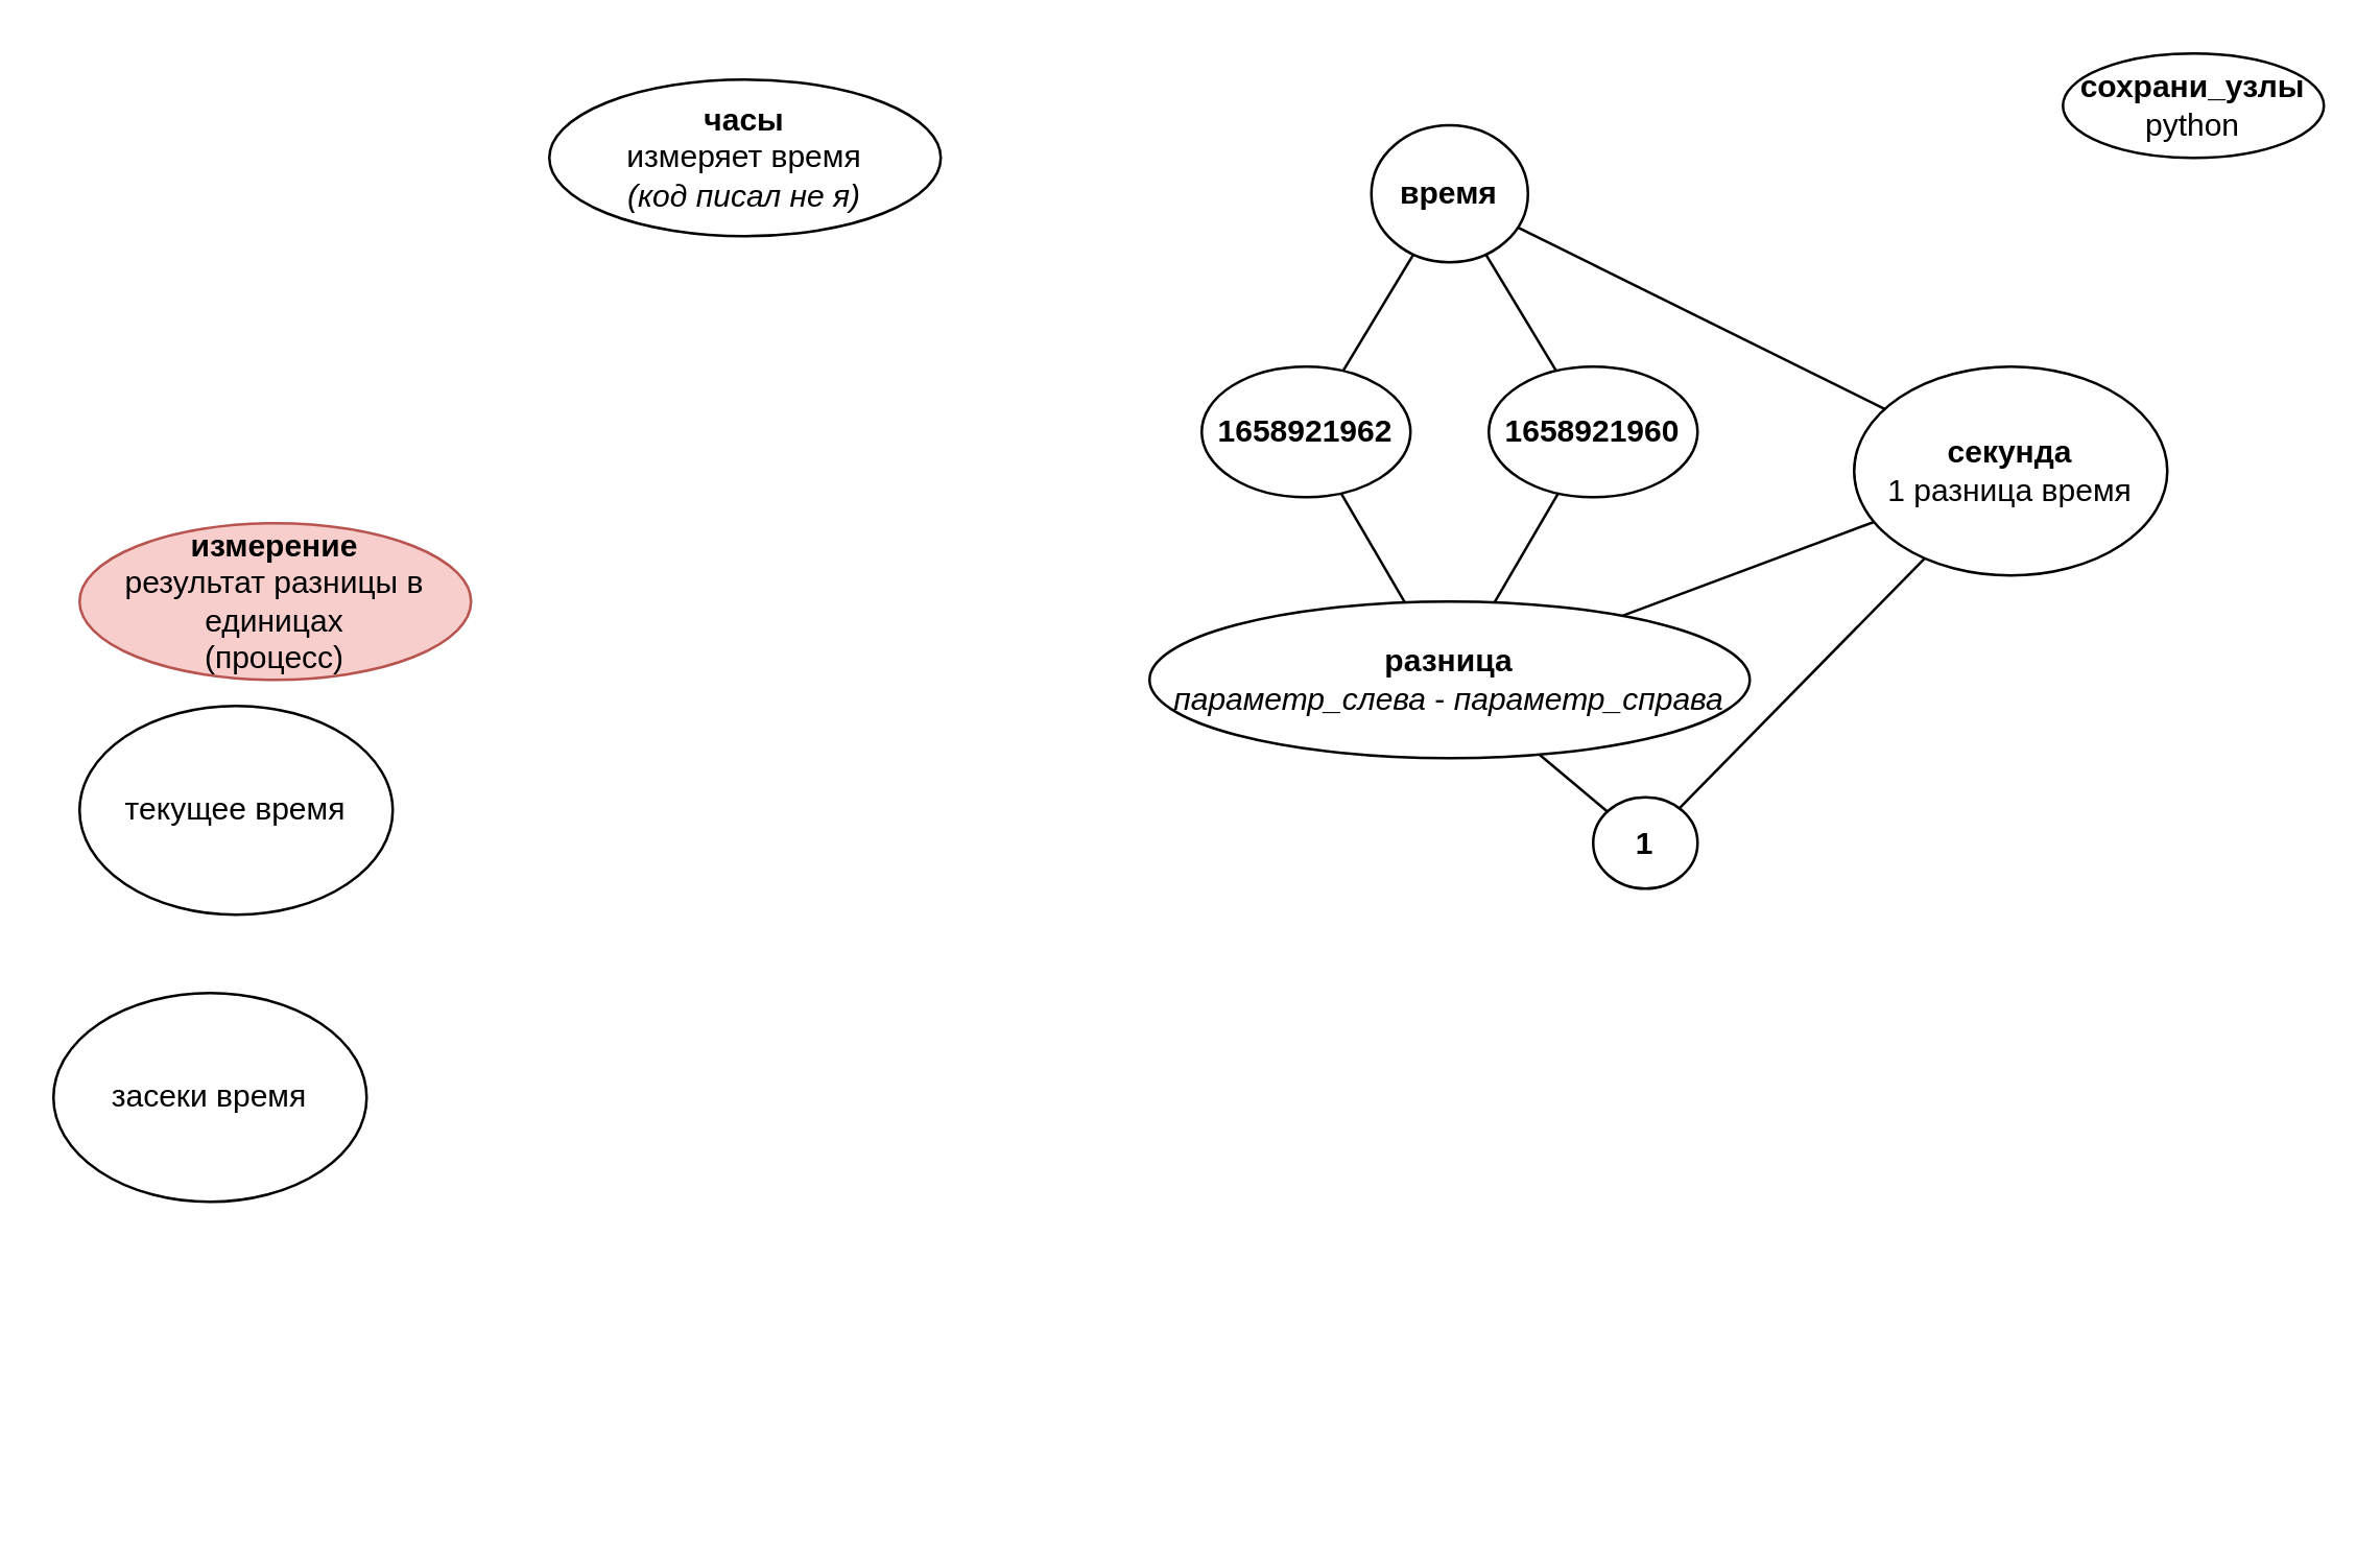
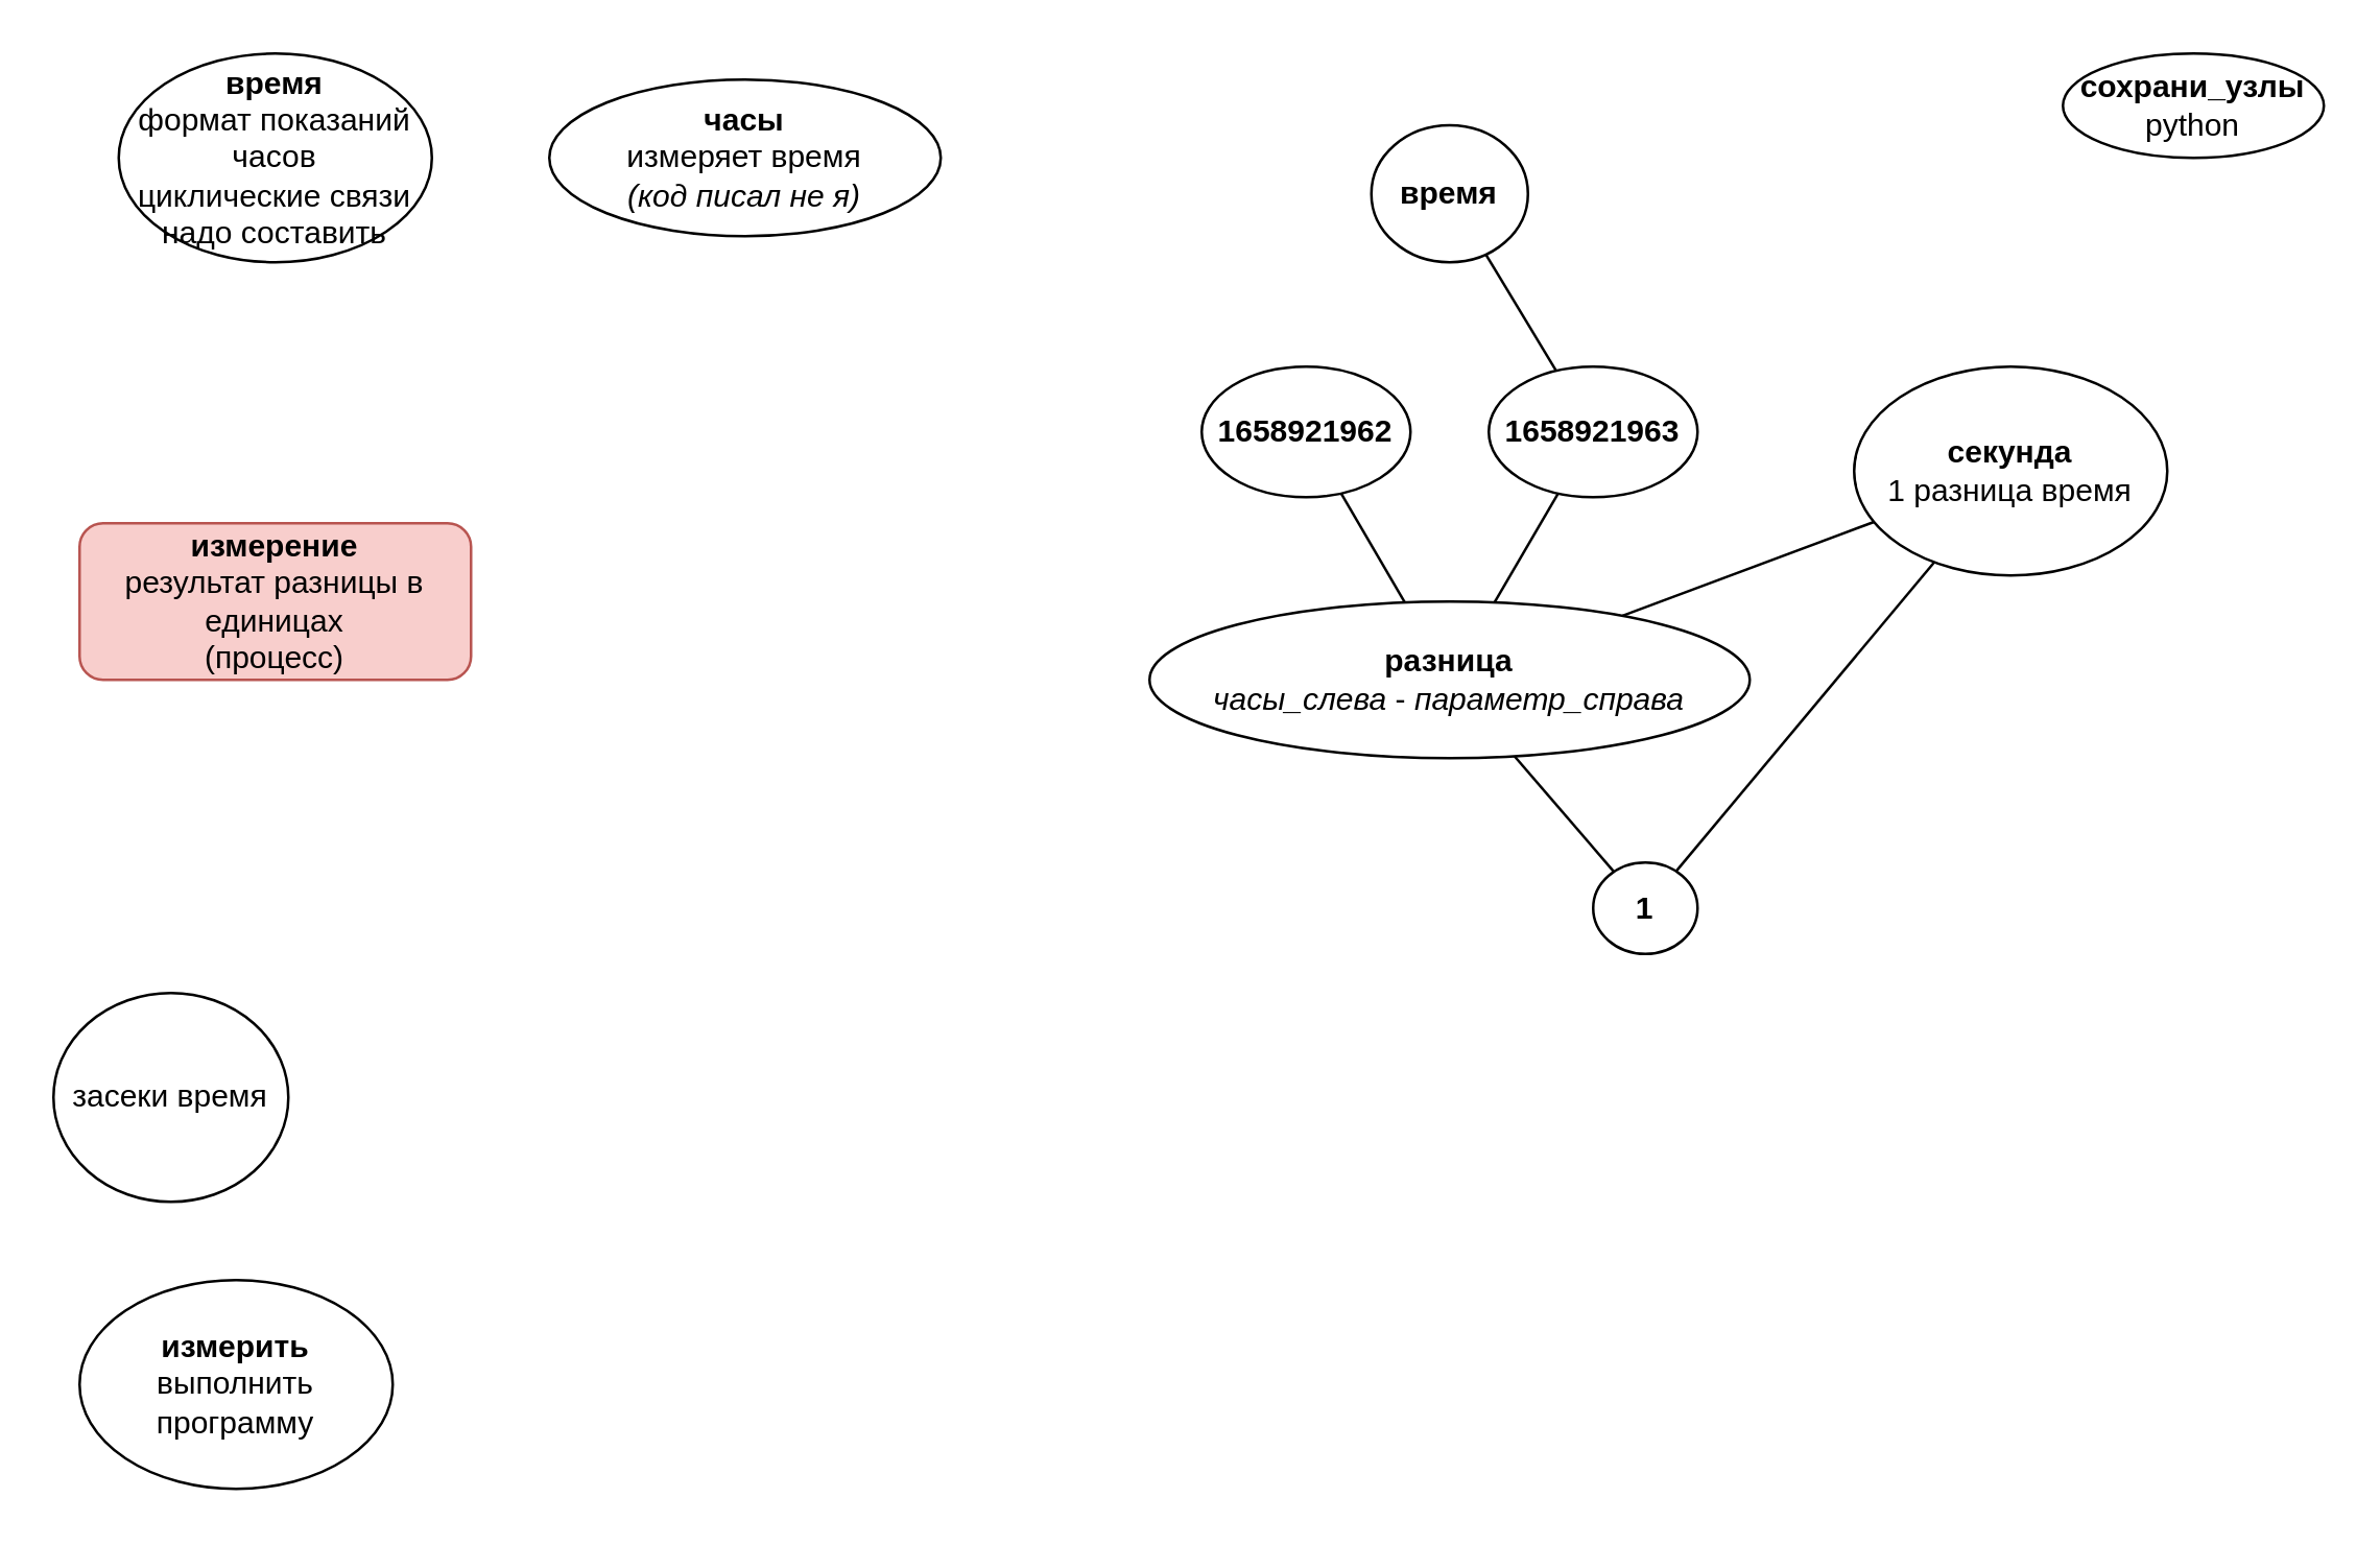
+ <mxCell id="12" value="&lt;b&gt;время&lt;/b&gt;&lt;br&gt;формат показаний часов&lt;br&gt;циклические связи надо составить" style="ellipse;whiteSpace=wrap;html=1;" parent="1" vertex="1"><mxGeometry x="45" y="20" width="120" height="80" as="geometry" /></mxCell>
- <mxCell id="16" style="rounded=0;orthogonalLoop=1;jettySize=auto;html=1;endArrow=none;endFill=0;" edge="1" parent="1" source="19" target="5"><mxGeometry relative="1" as="geometry" /></mxCell>
- <mxCell id="18" style="edgeStyle=none;rounded=0;orthogonalLoop=1;jettySize=auto;html=1;endArrow=none;endFill=0;" edge="1" parent="1" source="19" target="11"><mxGeometry relative="1" as="geometry" /></mxCell>
- <mxCell id="7" value="&lt;b style=&quot;font-family: verdana, sans-serif; text-align: left;&quot;&gt;1658921960&lt;/b&gt;" style="ellipse;whiteSpace=wrap;html=1;" parent="1" vertex="1"><mxGeometry x="570" y="140" width="80" height="50" as="geometry" /></mxCell>
+ <mxCell id="7" value="&lt;b style=&quot;font-family: verdana, sans-serif; text-align: left;&quot;&gt;1658921963&lt;/b&gt;" style="ellipse;whiteSpace=wrap;html=1;" parent="1" vertex="1"><mxGeometry x="570" y="140" width="80" height="50" as="geometry" /></mxCell>
- <mxCell id="3" value="&lt;b&gt;измерение&lt;/b&gt;&lt;br&gt;результат разницы в единицах&lt;br&gt;(процесс)" style="ellipse;whiteSpace=wrap;html=1;fillColor=#f8cecc;strokeColor=#b85450;" parent="1" vertex="1"><mxGeometry x="30" y="200" width="150" height="60" as="geometry" /></mxCell>
+ <mxCell id="3" value="&lt;b&gt;измерение&lt;/b&gt;&lt;br&gt;результат разницы в единицах&lt;br&gt;(процесс)" style="whiteSpace=wrap;html=1;fillColor=#f8cecc;strokeColor=#b85450;rounded=1;" parent="1" vertex="1"><mxGeometry x="30" y="200" width="150" height="60" as="geometry" /></mxCell>
- <mxCell id="10" value="&lt;b&gt;разница&lt;/b&gt;&lt;br&gt;&lt;i&gt;параметр_слева&lt;/i&gt;&amp;nbsp;- &lt;i&gt;параметр_справа&lt;/i&gt;" style="ellipse;whiteSpace=wrap;html=1;" parent="1" vertex="1"><mxGeometry x="440" y="230" width="230" height="60" as="geometry" /></mxCell>
+ <mxCell id="10" value="&lt;b&gt;разница&lt;/b&gt;&lt;br&gt;&lt;i&gt;часы_слева&lt;/i&gt;&amp;nbsp;- &lt;i&gt;параметр_справа&lt;/i&gt;" style="ellipse;whiteSpace=wrap;html=1;" parent="1" vertex="1"><mxGeometry x="440" y="230" width="230" height="60" as="geometry" /></mxCell>
- <mxCell id="21" value="текущее время" style="ellipse;whiteSpace=wrap;html=1;" parent="1" vertex="1"><mxGeometry x="30" y="270" width="120" height="80" as="geometry" /></mxCell>
- <mxCell id="14" value="&lt;b&gt;1&lt;/b&gt;" style="ellipse;whiteSpace=wrap;html=1;" parent="1" vertex="1"><mxGeometry x="610" y="305" width="40" height="35" as="geometry" /></mxCell>
+ <mxCell id="14" value="&lt;b&gt;1&lt;/b&gt;" style="ellipse;whiteSpace=wrap;html=1;" parent="1" vertex="1"><mxGeometry x="610" y="330" width="40" height="35" as="geometry" /></mxCell>
- <mxCell id="20" value="засеки время" style="ellipse;whiteSpace=wrap;html=1;" parent="1" vertex="1"><mxGeometry x="20" y="380" width="120" height="80" as="geometry" /></mxCell>
+ <mxCell id="20" value="засеки время" style="ellipse;whiteSpace=wrap;html=1;" parent="1" vertex="1"><mxGeometry x="20" y="380" width="90" height="80" as="geometry" /></mxCell>
+ <mxCell id="15" value="&lt;b&gt;измерить&lt;/b&gt;&lt;br&gt;выполнить программу" style="ellipse;whiteSpace=wrap;html=1;" parent="1" vertex="1"><mxGeometry x="30" y="490" width="120" height="80" as="geometry" /></mxCell>
